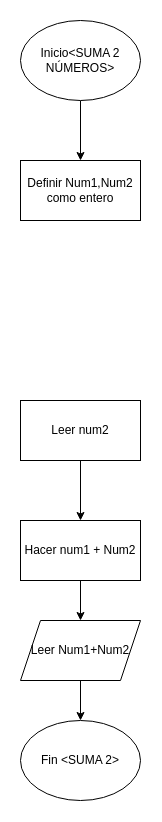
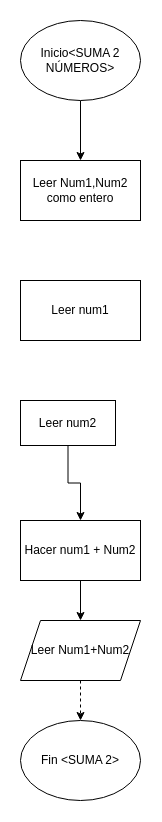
- <mxCell id="2" value="Definir Num1,Num2 como entero" style="rounded=0;whiteSpace=wrap;html=1;" vertex="1" parent="1"><mxGeometry x="20" y="160" width="120" height="60" as="geometry" /></mxCell>
+ <mxCell id="2" value="Leer Num1,Num2 como entero" style="rounded=0;whiteSpace=wrap;html=1;" vertex="1" parent="1"><mxGeometry x="20" y="160" width="120" height="60" as="geometry" /></mxCell>
+ <mxCell id="5" value="Leer num1" style="rounded=0;whiteSpace=wrap;html=1;" vertex="1" parent="1"><mxGeometry x="20" y="280" width="120" height="60" as="geometry" /></mxCell>
- <mxCell id="7" value="Leer num2" style="rounded=0;whiteSpace=wrap;html=1;" vertex="1" parent="1"><mxGeometry x="20" y="400" width="120" height="60" as="geometry" /></mxCell>
+ <mxCell id="7" value="Leer num2" style="rounded=0;whiteSpace=wrap;html=1;" vertex="1" parent="1"><mxGeometry x="20" y="400" width="95" height="45" as="geometry" /></mxCell>
- <mxCell id="10" value="" style="edgeStyle=orthogonalEdgeStyle;rounded=0;orthogonalLoop=1;jettySize=auto;html=1;" edge="1" parent="1" source="11" target="12"><mxGeometry relative="1" as="geometry" /></mxCell>
+ <mxCell id="10" value="" style="edgeStyle=orthogonalEdgeStyle;rounded=0;orthogonalLoop=1;jettySize=auto;html=1;dashed=1;" edge="1" parent="1" source="11" target="12"><mxGeometry relative="1" as="geometry" /></mxCell>
